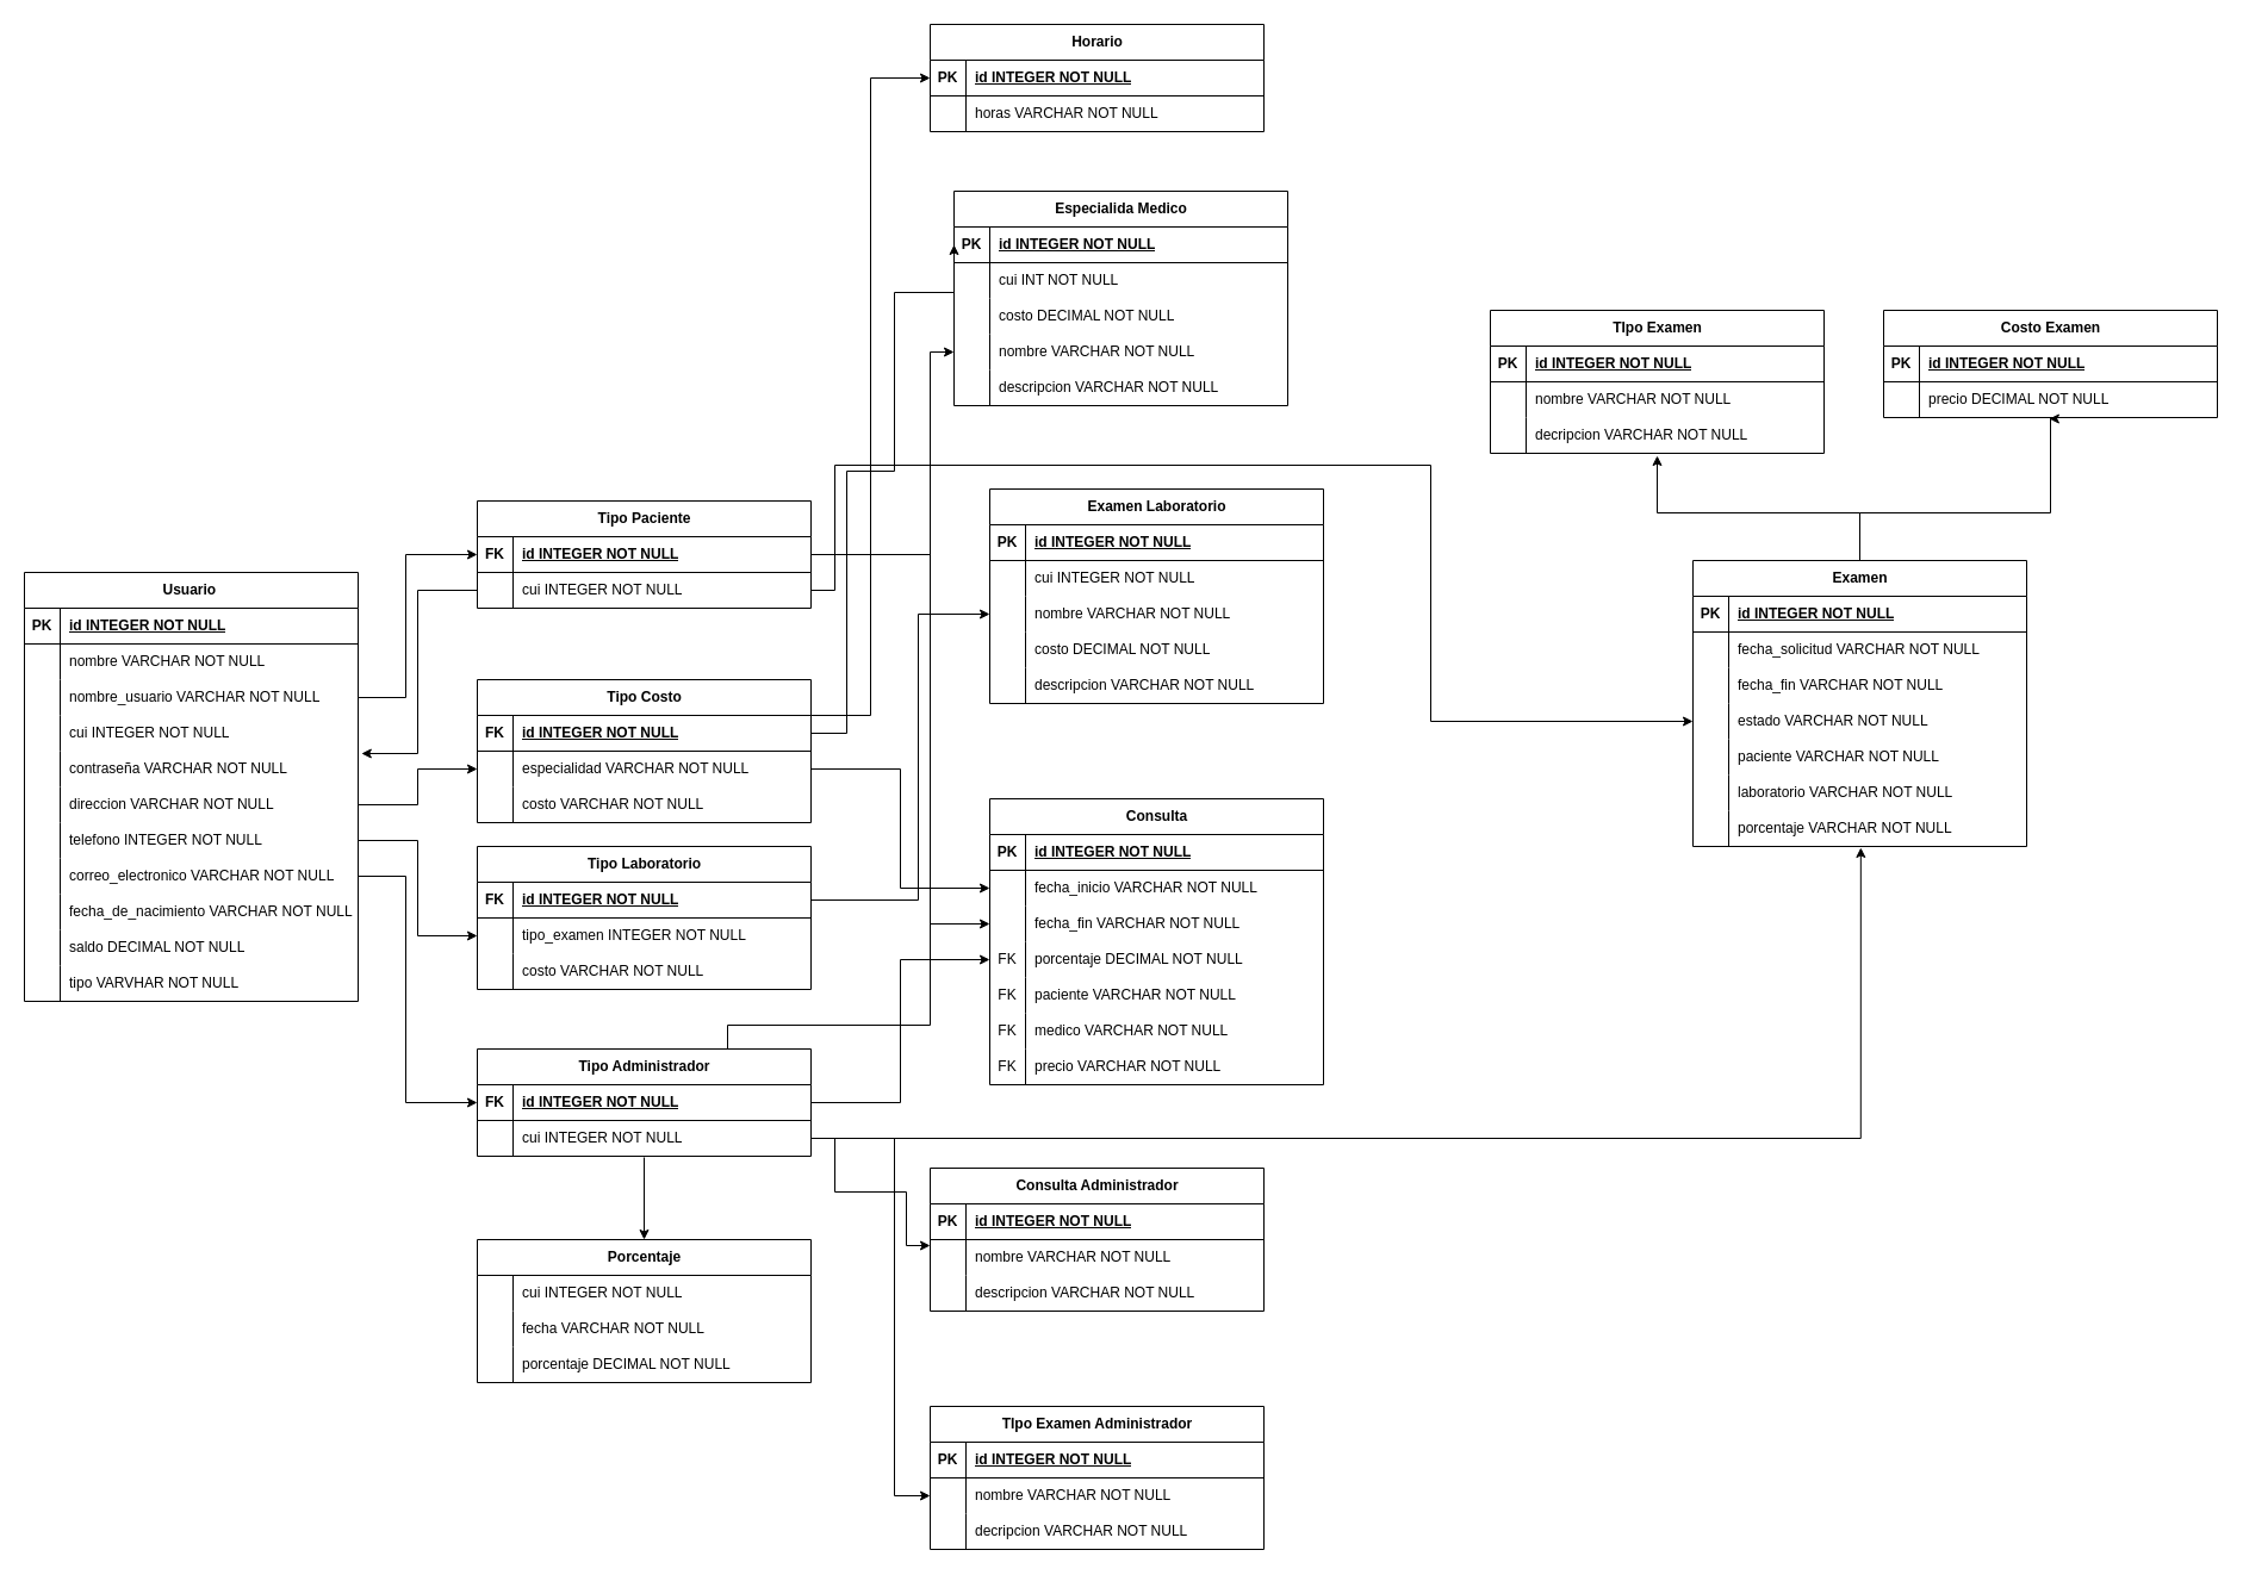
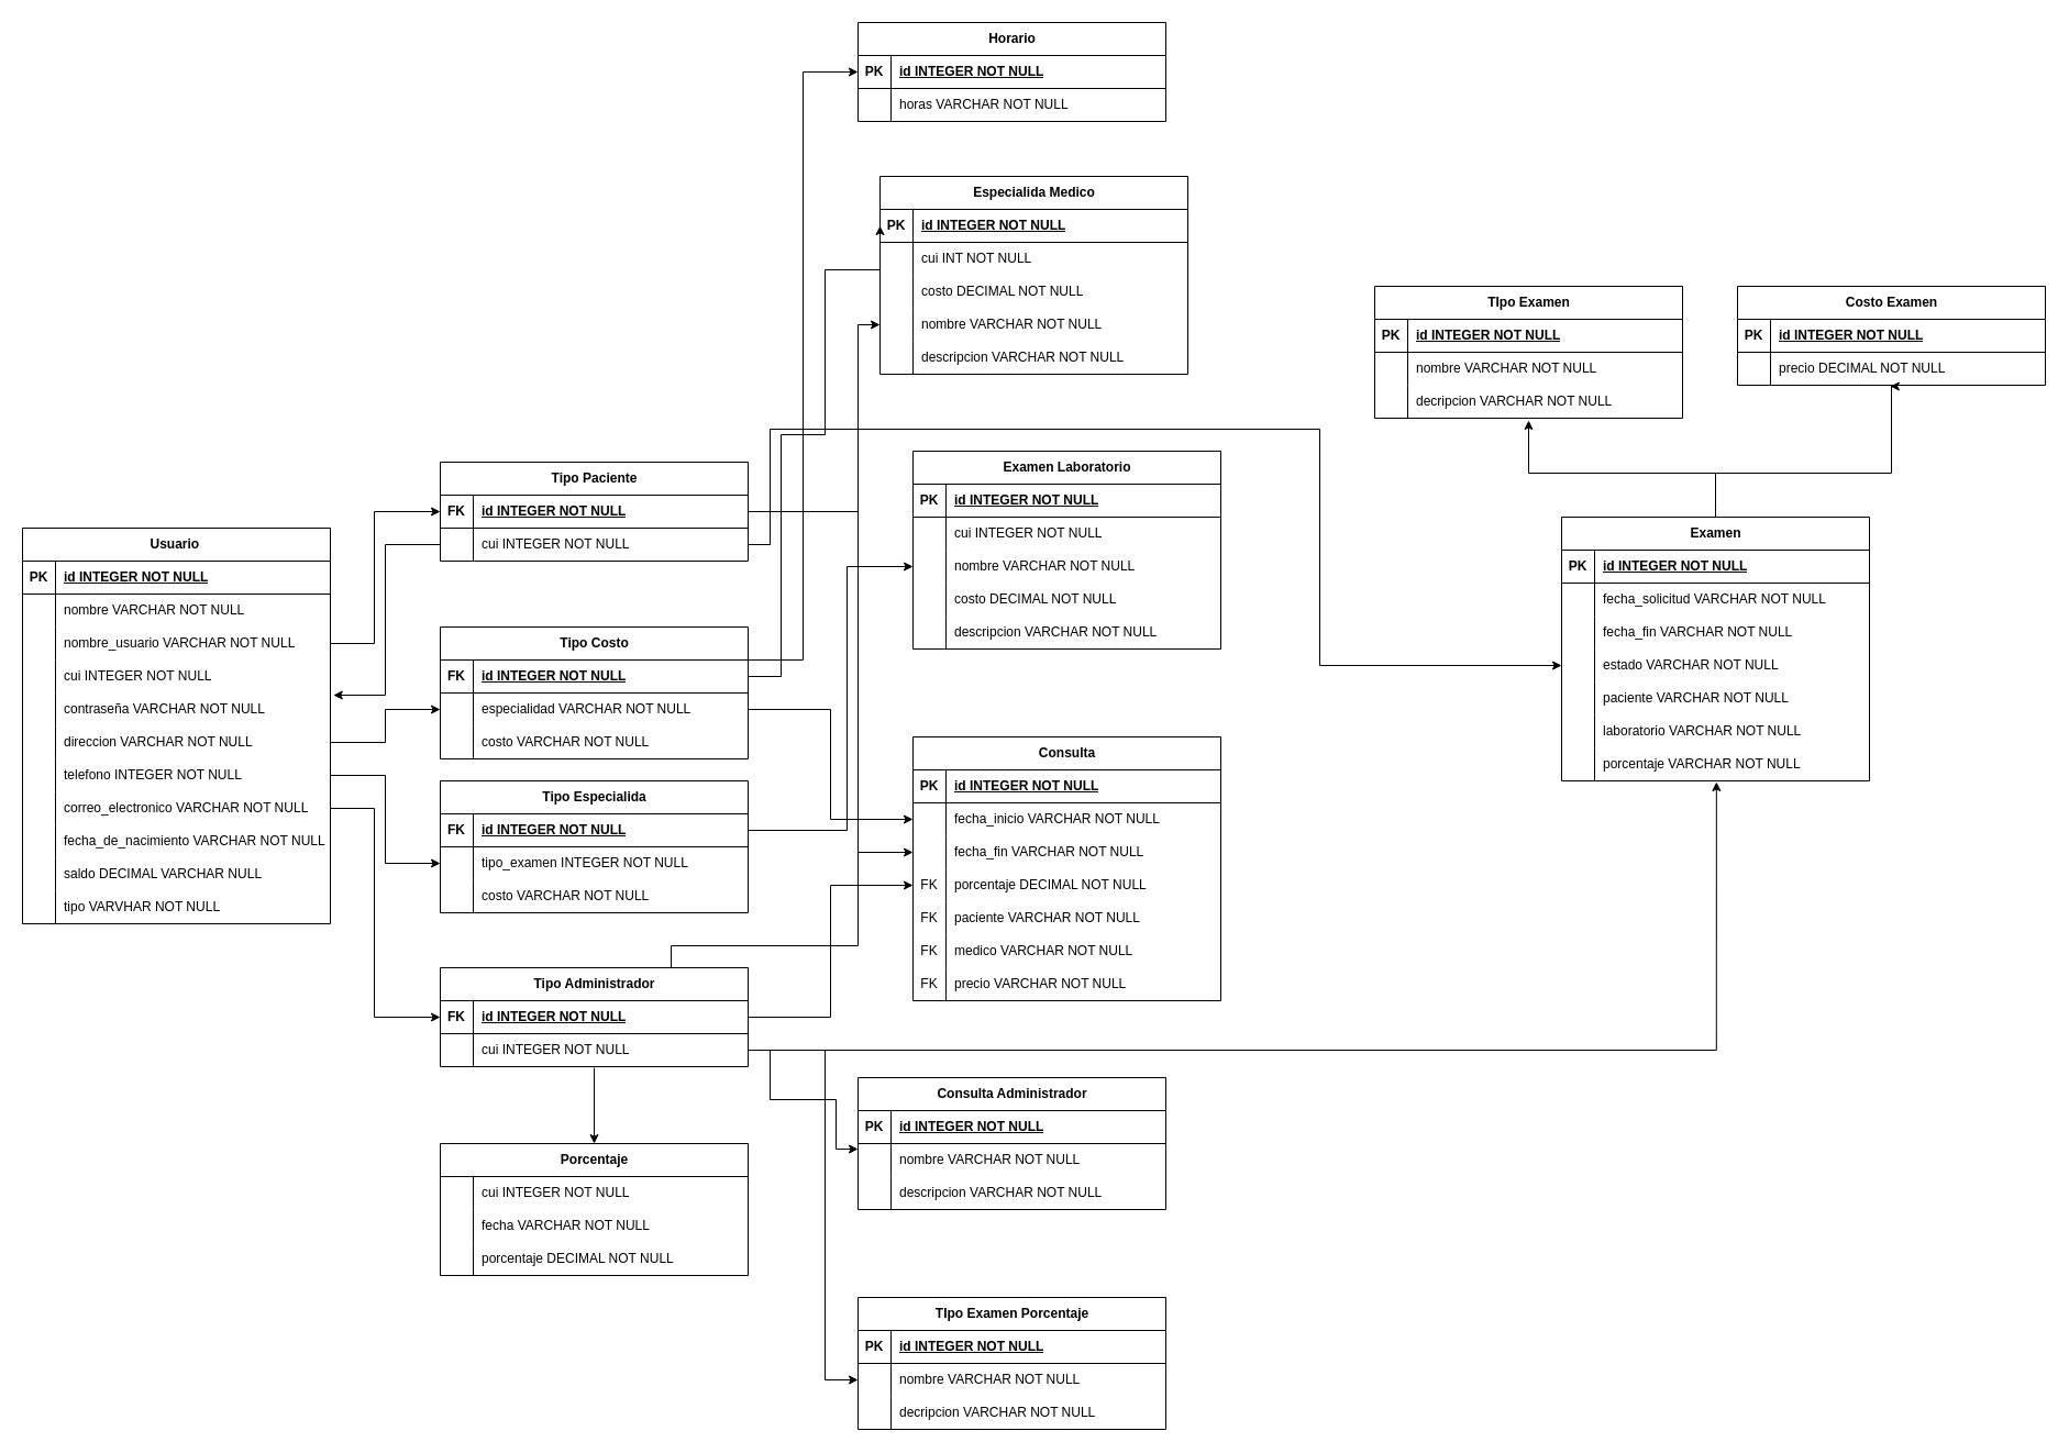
- <mxCell id="46" value="Tipo Laboratorio" style="shape=table;startSize=30;container=1;collapsible=1;childLayout=tableLayout;fixedRows=1;rowLines=0;fontStyle=1;align=center;resizeLast=1;html=1;" parent="1" vertex="1"><mxGeometry x="400" y="710" width="280" height="120" as="geometry" /></mxCell>
+ <mxCell id="46" value="Tipo Especialida" style="shape=table;startSize=30;container=1;collapsible=1;childLayout=tableLayout;fixedRows=1;rowLines=0;fontStyle=1;align=center;resizeLast=1;html=1;" parent="1" vertex="1"><mxGeometry x="400" y="710" width="280" height="120" as="geometry" /></mxCell>
- <mxCell id="32" value="saldo DECIMAL NOT NULL" style="shape=partialRectangle;connectable=0;fillColor=none;top=0;left=0;bottom=0;right=0;align=left;spacingLeft=6;overflow=hidden;whiteSpace=wrap;html=1;" parent="30" vertex="1"><mxGeometry x="30" width="250" height="30" as="geometry"><mxRectangle width="250" height="30" as="alternateBounds" /></mxGeometry></mxCell>
+ <mxCell id="32" value="saldo DECIMAL VARCHAR NULL" style="shape=partialRectangle;connectable=0;fillColor=none;top=0;left=0;bottom=0;right=0;align=left;spacingLeft=6;overflow=hidden;whiteSpace=wrap;html=1;" parent="30" vertex="1"><mxGeometry x="30" width="250" height="30" as="geometry"><mxRectangle width="250" height="30" as="alternateBounds" /></mxGeometry></mxCell>
- <mxCell id="209" value="TIpo Examen Administrador" style="shape=table;startSize=30;container=1;collapsible=1;childLayout=tableLayout;fixedRows=1;rowLines=0;fontStyle=1;align=center;resizeLast=1;html=1;" vertex="1" parent="1"><mxGeometry x="780" y="1180" width="280" height="120" as="geometry" /></mxCell>
+ <mxCell id="209" value="TIpo Examen Porcentaje" style="shape=table;startSize=30;container=1;collapsible=1;childLayout=tableLayout;fixedRows=1;rowLines=0;fontStyle=1;align=center;resizeLast=1;html=1;" vertex="1" parent="1"><mxGeometry x="780" y="1180" width="280" height="120" as="geometry" /></mxCell>
